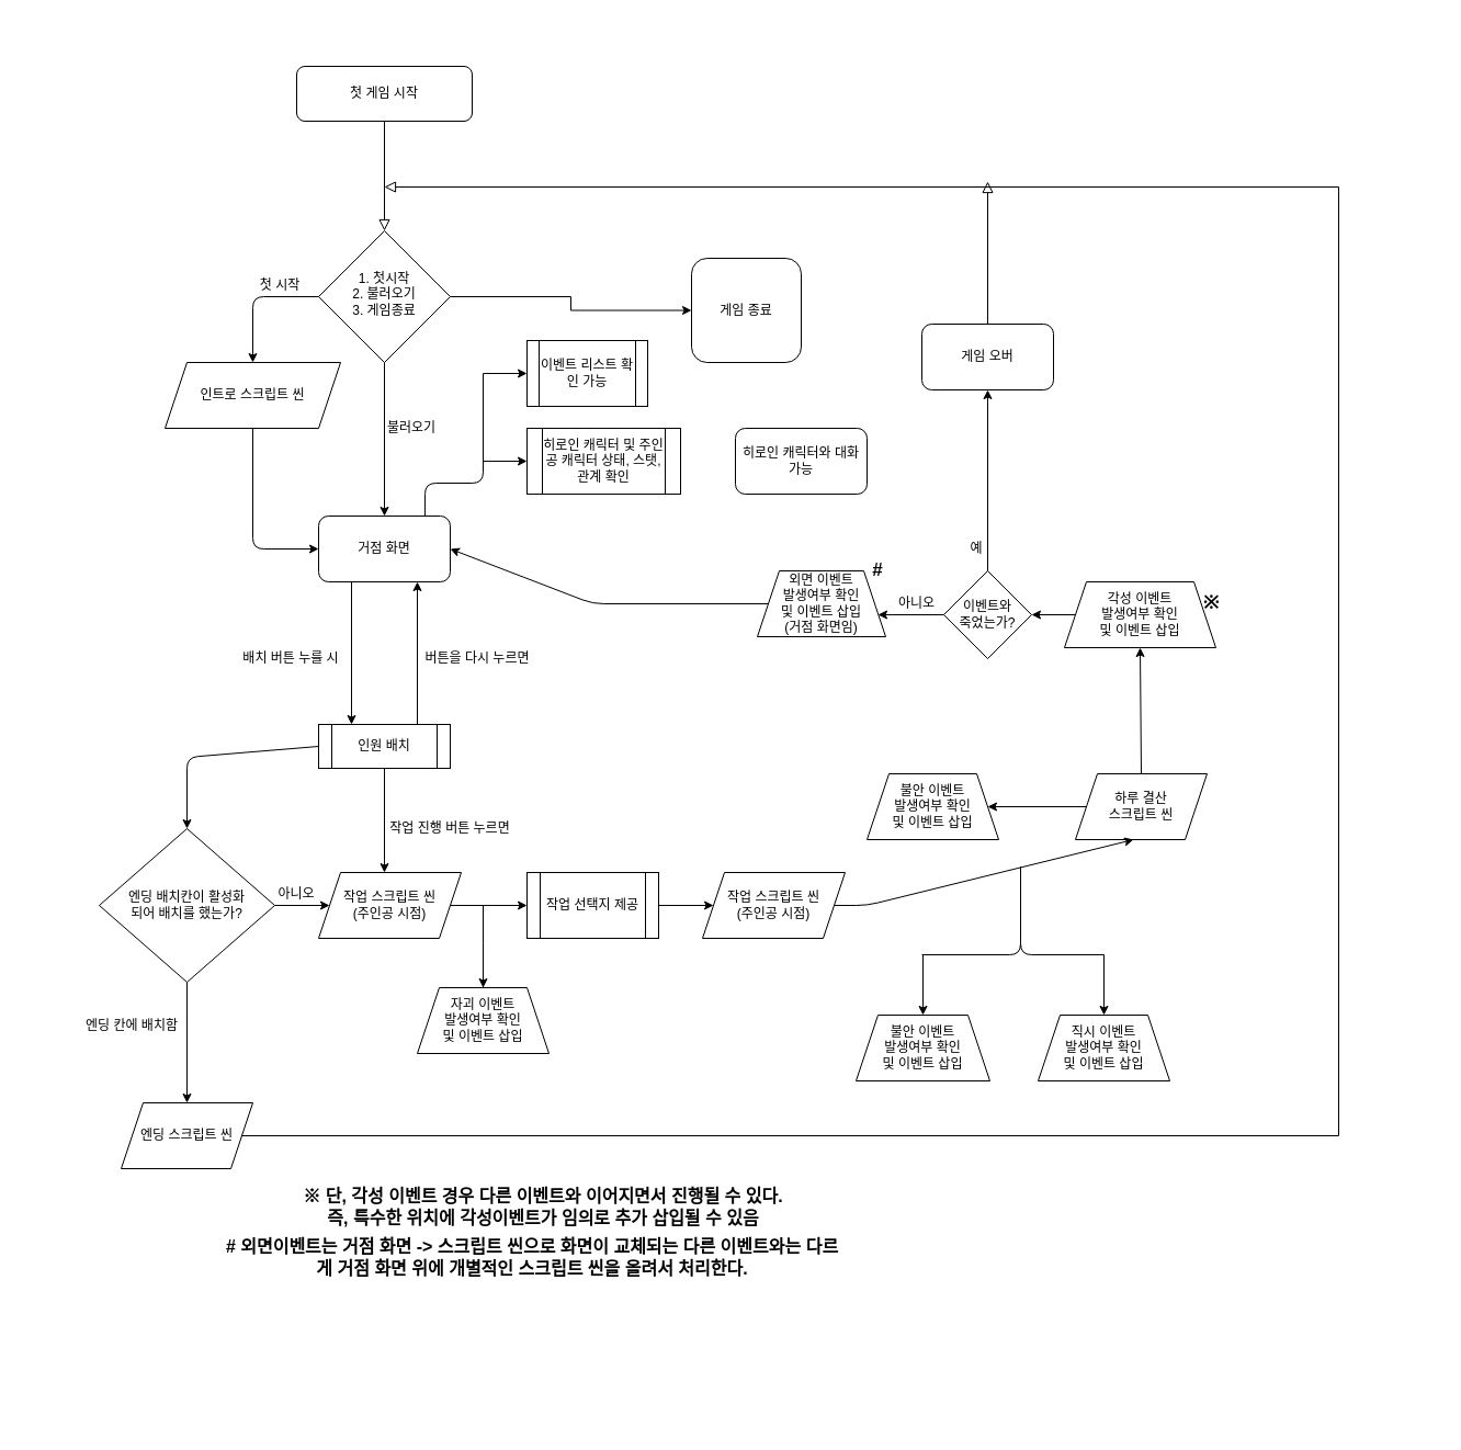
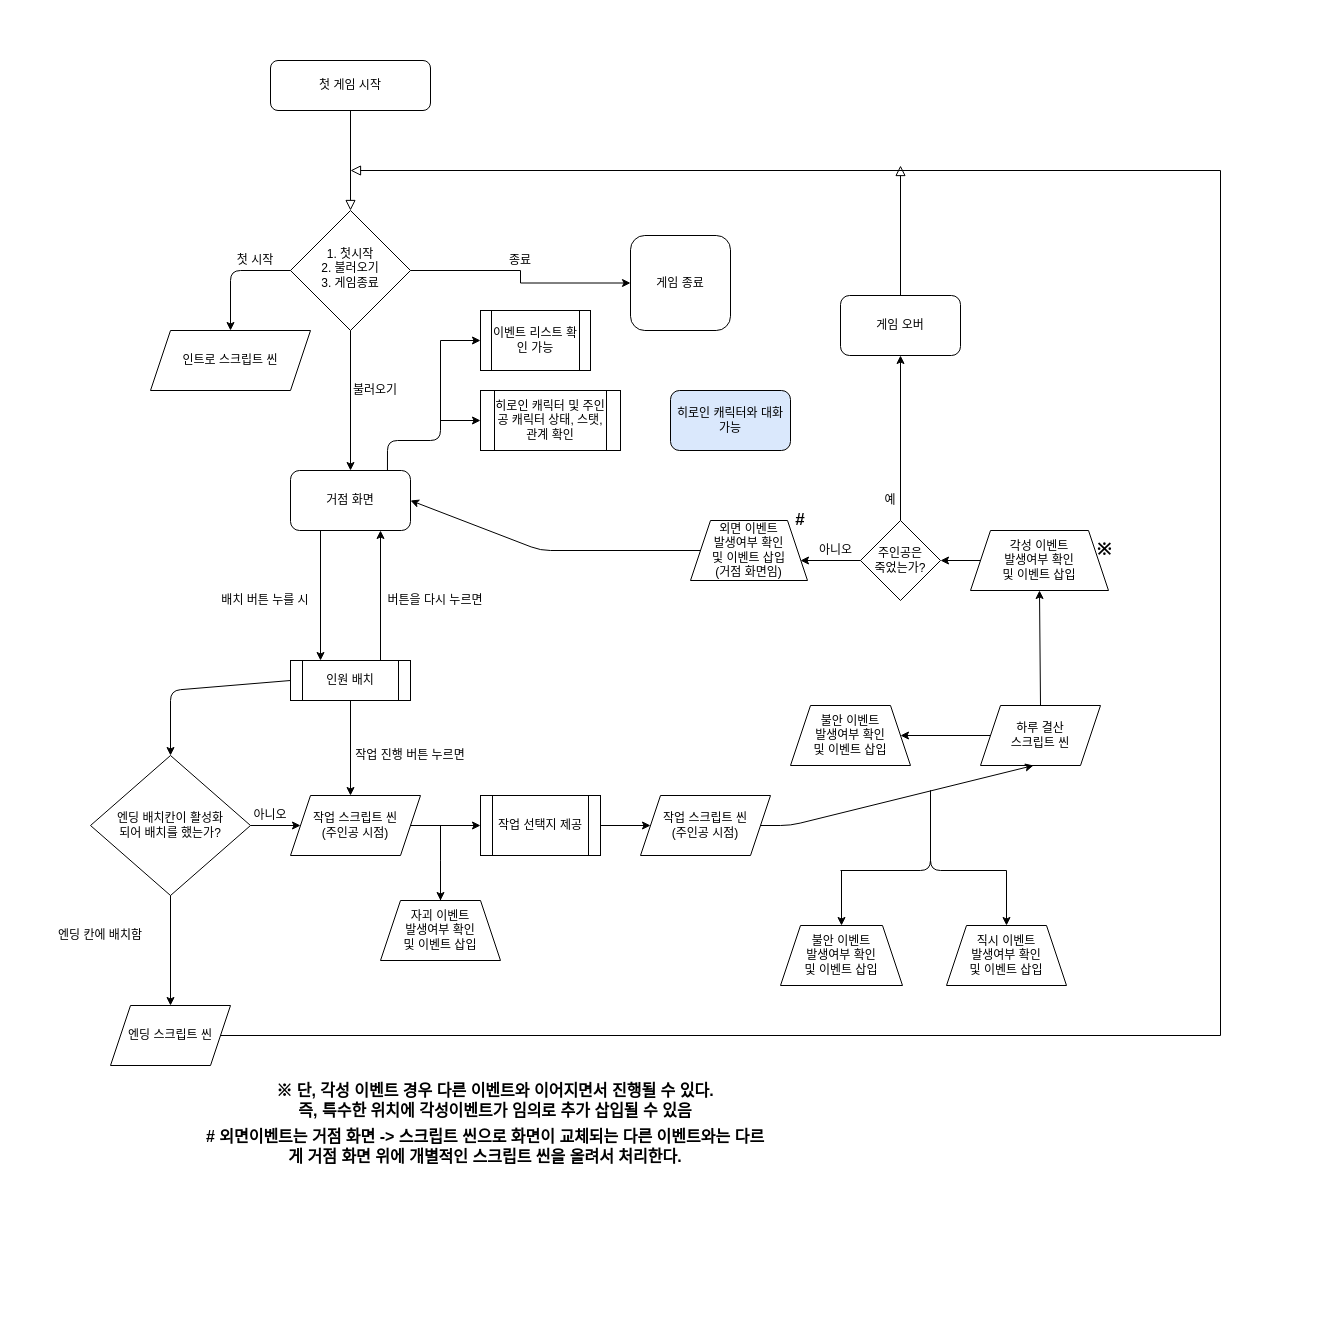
+ <mxCell id="10" value="종료" style="text;html=1;strokeColor=none;fillColor=none;align=center;verticalAlign=middle;whiteSpace=wrap;rounded=0;" vertex="1" parent="8"><mxGeometry width="40" height="20" as="geometry" /></mxCell>
- <mxCell id="21" value="히로인 캐릭터와 대화 가능" style="rounded=1;whiteSpace=wrap;html=1;" vertex="1" parent="1"><mxGeometry x="670" y="390" width="120" height="60" as="geometry" /></mxCell>
+ <mxCell id="21" value="히로인 캐릭터와 대화 가능" style="rounded=1;whiteSpace=wrap;html=1;fillColor=#dae8fc;" vertex="1" parent="1"><mxGeometry x="670" y="390" width="120" height="60" as="geometry" /></mxCell>
- <mxCell id="14" value="" style="endArrow=classic;html=1;exitX=0.5;exitY=1;exitDx=0;exitDy=0;entryX=0;entryY=0.5;entryDx=0;entryDy=0;" edge="1" parent="1" source="28" target="7"><mxGeometry width="50" height="50" relative="1" as="geometry"><mxPoint x="225" y="390" as="sourcePoint" /><mxPoint x="560" y="340" as="targetPoint" /><Array as="points"><mxPoint x="230" y="500" /></Array></mxGeometry></mxCell>
- <mxCell id="58" value="이벤트와&lt;br&gt;죽었는가?" style="rhombus;whiteSpace=wrap;html=1;" vertex="1" parent="1"><mxGeometry x="860" y="520" width="80" height="80" as="geometry" /></mxCell>
+ <mxCell id="58" value="주인공은&lt;br&gt;죽었는가?" style="rhombus;whiteSpace=wrap;html=1;" vertex="1" parent="1"><mxGeometry x="860" y="520" width="80" height="80" as="geometry" /></mxCell>
- <mxCell id="31" value="엔딩 칸에 배치함" style="text;html=1;strokeColor=none;fillColor=none;align=center;verticalAlign=middle;whiteSpace=wrap;rounded=0;" vertex="1" parent="1"><mxGeometry y="925" width="100" height="20" as="geometry" x="70" /></mxCell>
+ <mxCell id="31" value="엔딩 칸에 배치함" style="text;html=1;strokeColor=none;fillColor=none;align=center;verticalAlign=middle;whiteSpace=wrap;rounded=0;" vertex="1" parent="1"><mxGeometry x="50" y="925" width="100" height="20" as="geometry" /></mxCell>
